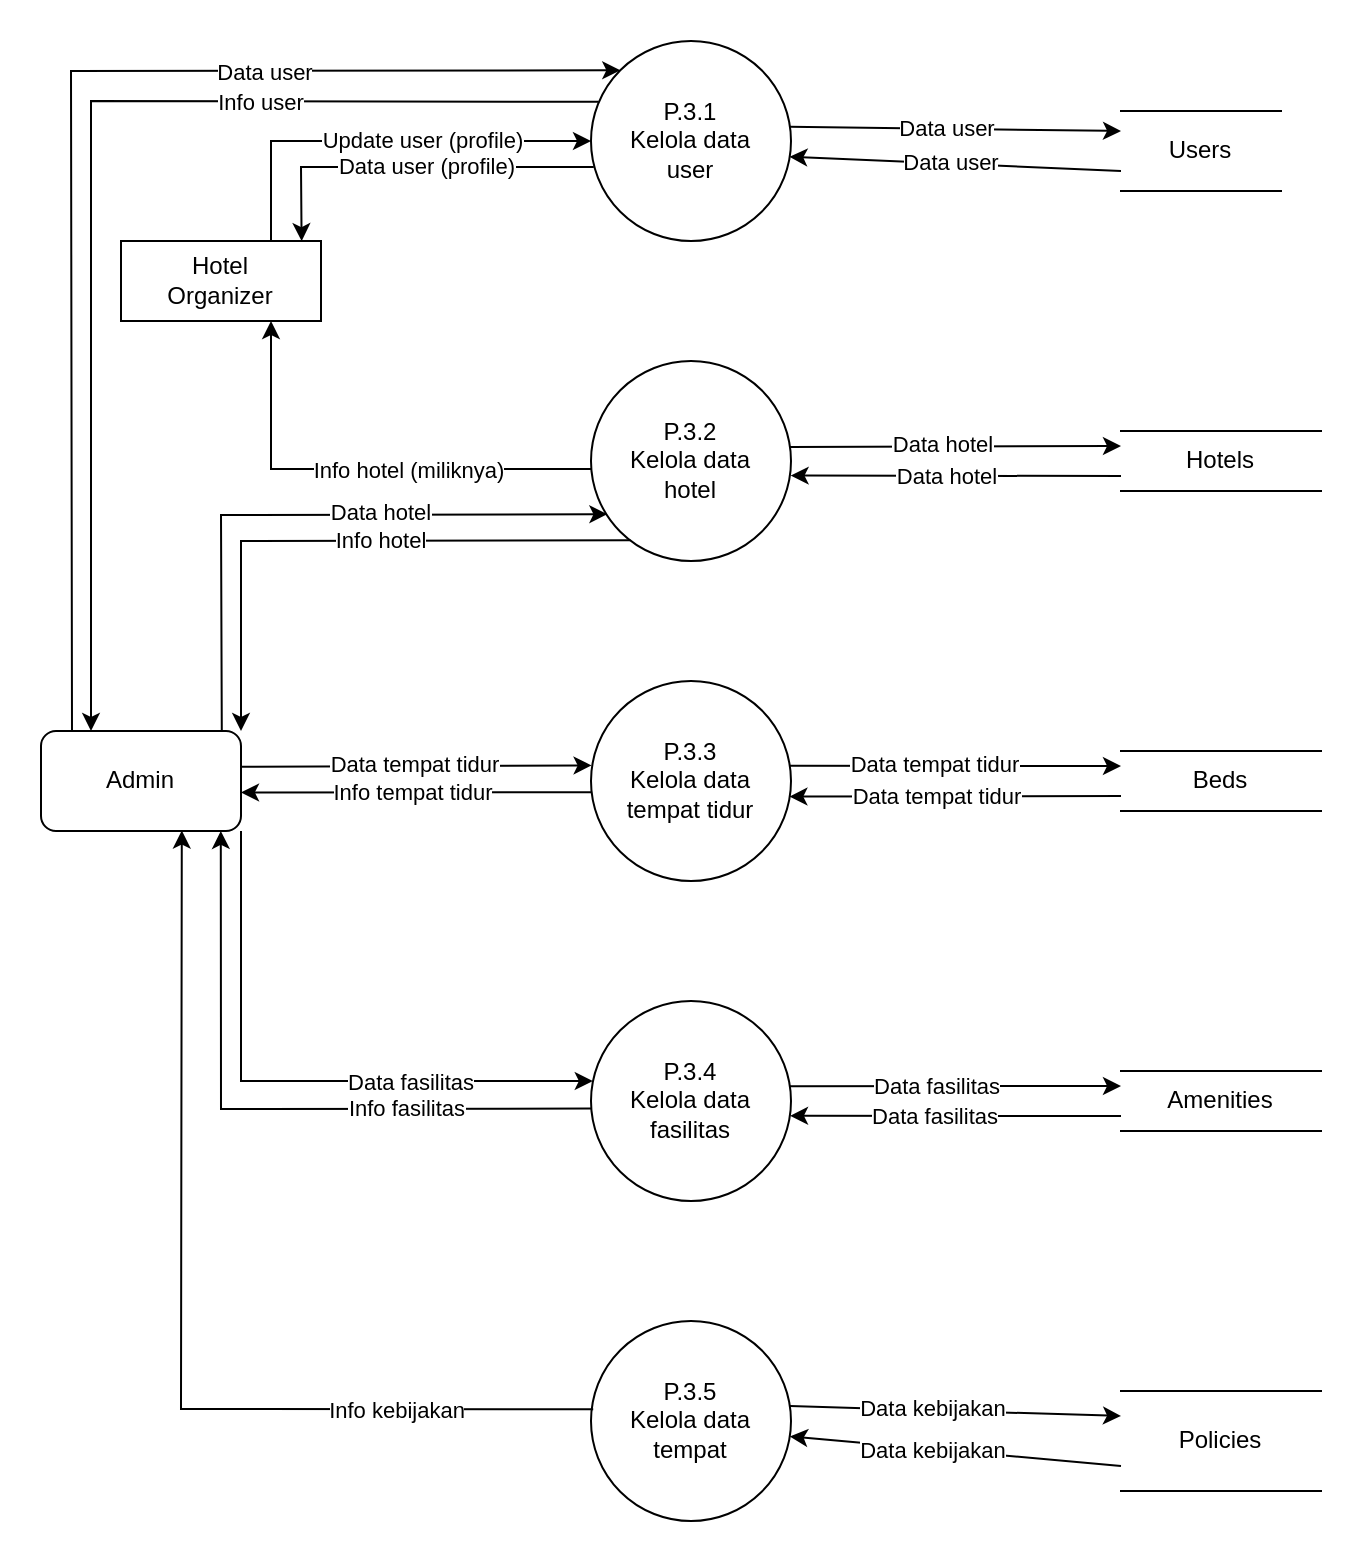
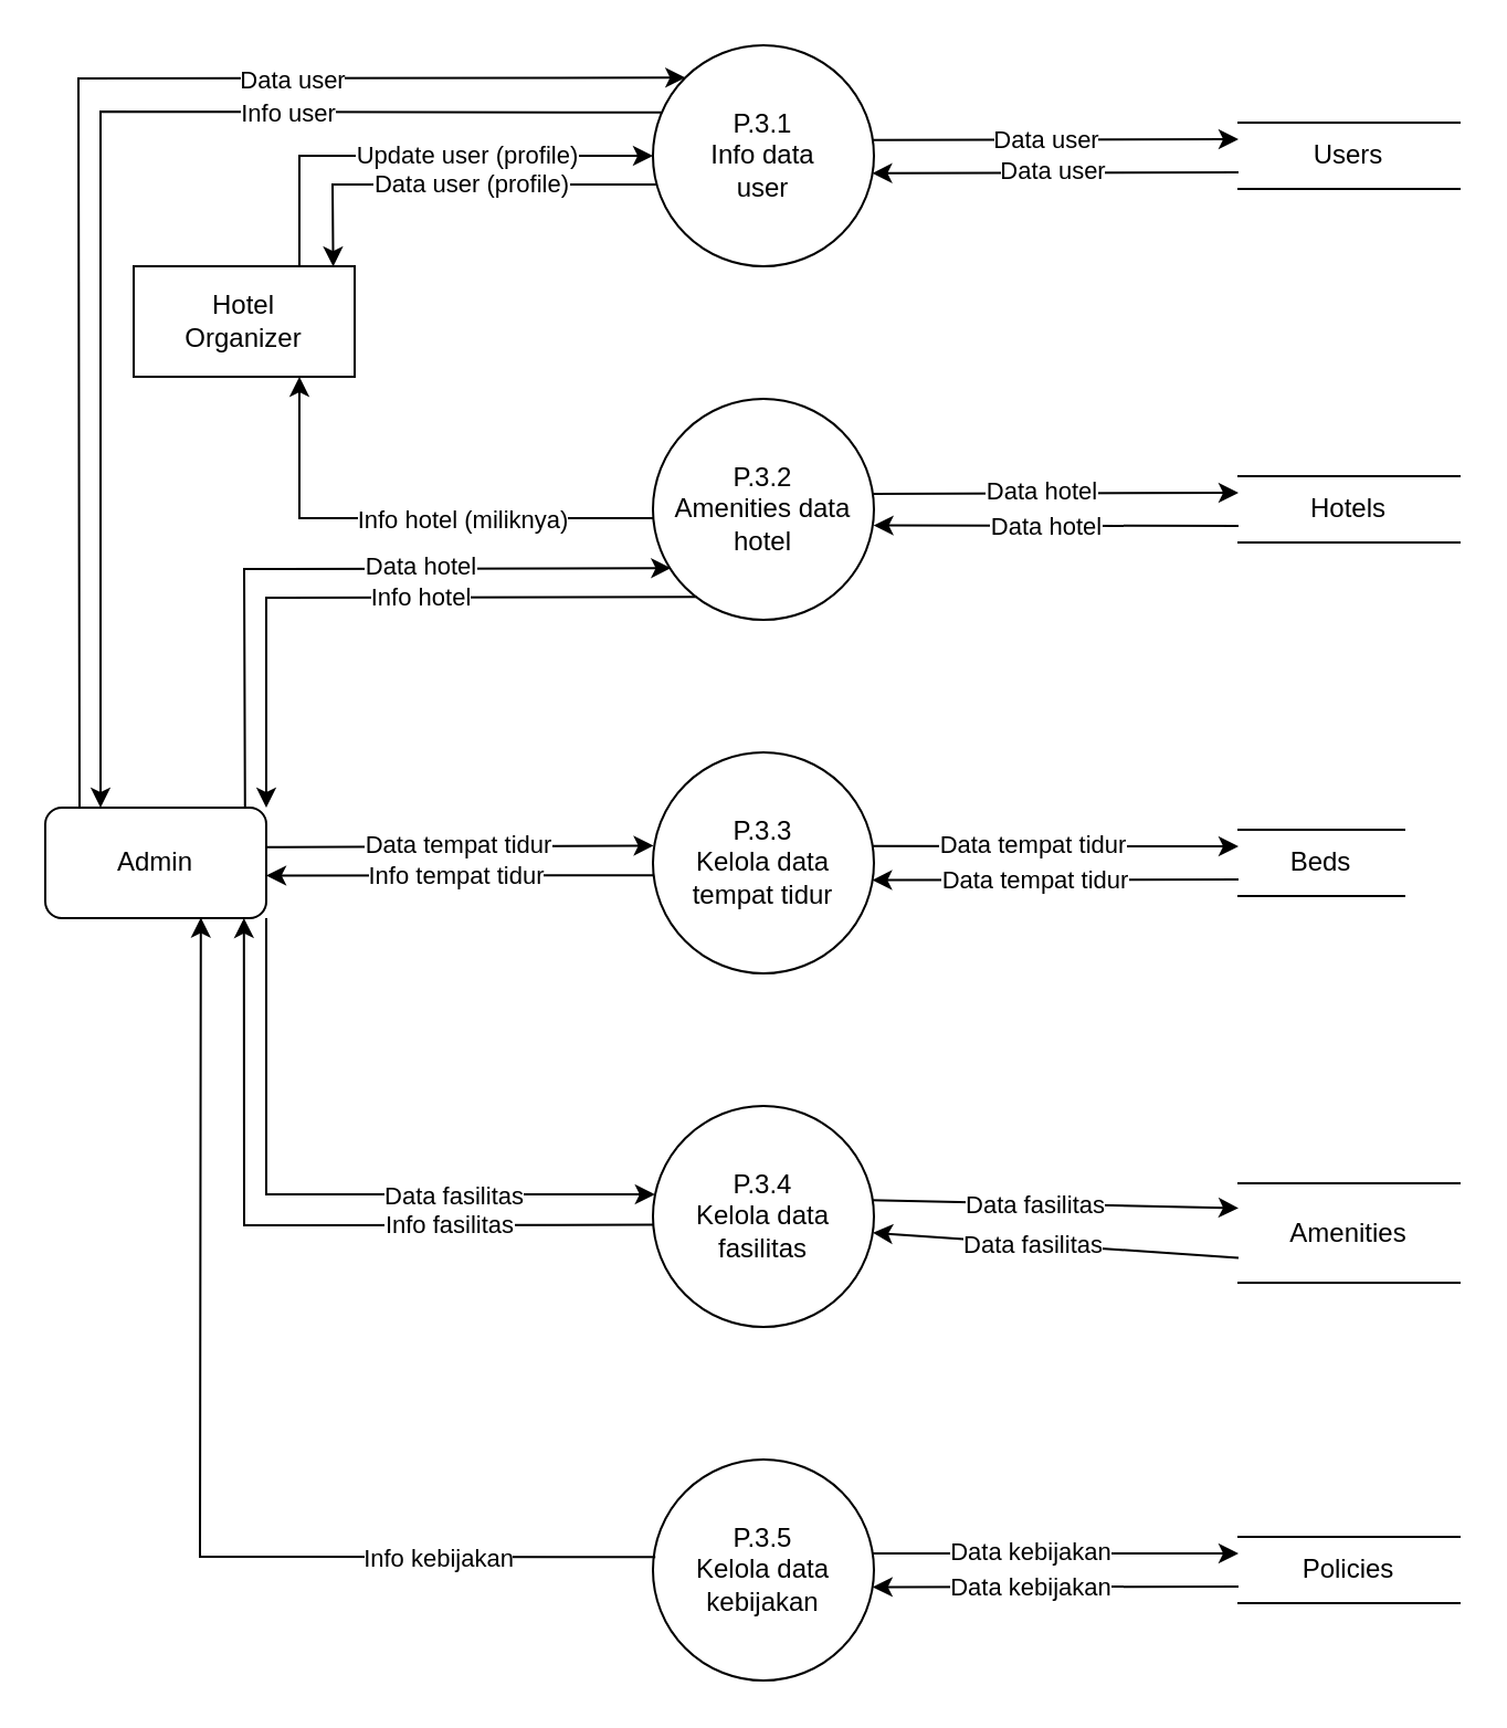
- <mxCell id="8" value="P.3.1&lt;div&gt;Kelola data&lt;/div&gt;&lt;div&gt;user&lt;/div&gt;" style="shape=ellipse;html=1;dashed=0;whiteSpace=wrap;perimeter=ellipsePerimeter;" parent="1" vertex="1"><mxGeometry x="295" y="20" width="100" height="100" as="geometry" /></mxCell>
+ <mxCell id="8" value="P.3.1&lt;div&gt;Info data&lt;/div&gt;&lt;div&gt;user&lt;/div&gt;" style="shape=ellipse;html=1;dashed=0;whiteSpace=wrap;perimeter=ellipsePerimeter;" parent="1" vertex="1"><mxGeometry x="295" y="20" width="100" height="100" as="geometry" /></mxCell>
- <mxCell id="13" value="Users" style="html=1;dashed=0;whiteSpace=wrap;shape=partialRectangle;right=0;left=0;" parent="1" vertex="1"><mxGeometry x="560" y="55" width="80" height="40" as="geometry" /></mxCell>
+ <mxCell id="13" value="Users" style="html=1;dashed=0;whiteSpace=wrap;shape=partialRectangle;right=0;left=0;" parent="1" vertex="1"><mxGeometry x="560" y="55" width="100" height="30" as="geometry" /></mxCell>
- <mxCell id="57" value="Hotel&lt;div&gt;Organizer&lt;/div&gt;" style="html=1;dashed=0;whiteSpace=wrap;" parent="1" vertex="1"><mxGeometry x="60" y="120" width="100" height="40" as="geometry" /></mxCell>
+ <mxCell id="57" value="Hotel&lt;div&gt;Organizer&lt;/div&gt;" style="html=1;dashed=0;whiteSpace=wrap;" parent="1" vertex="1"><mxGeometry x="60" y="120" width="100" height="50" as="geometry" /></mxCell>
- <mxCell id="9" value="P.3.2&lt;div&gt;Kelola data&lt;/div&gt;&lt;div&gt;hotel&lt;/div&gt;" style="shape=ellipse;html=1;dashed=0;whiteSpace=wrap;perimeter=ellipsePerimeter;" parent="1" vertex="1"><mxGeometry x="295" y="180" width="100" height="100" as="geometry" /></mxCell>
+ <mxCell id="9" value="P.3.2&lt;div&gt;Amenities data&lt;/div&gt;&lt;div&gt;hotel&lt;/div&gt;" style="shape=ellipse;html=1;dashed=0;whiteSpace=wrap;perimeter=ellipsePerimeter;" parent="1" vertex="1"><mxGeometry x="295" y="180" width="100" height="100" as="geometry" /></mxCell>
- <mxCell id="16" value="Beds" style="html=1;dashed=0;whiteSpace=wrap;shape=partialRectangle;right=0;left=0;" parent="1" vertex="1"><mxGeometry x="560" y="375" width="100" height="30" as="geometry" /></mxCell>
+ <mxCell id="16" value="Beds" style="html=1;dashed=0;whiteSpace=wrap;shape=partialRectangle;right=0;left=0;" parent="1" vertex="1"><mxGeometry x="560" y="375" width="75" height="30" as="geometry" /></mxCell>
- <mxCell id="15" value="Amenities" style="html=1;dashed=0;whiteSpace=wrap;shape=partialRectangle;right=0;left=0;" parent="1" vertex="1"><mxGeometry x="560" y="535" width="100" height="30" as="geometry" /></mxCell>
+ <mxCell id="15" value="Amenities" style="html=1;dashed=0;whiteSpace=wrap;shape=partialRectangle;right=0;left=0;" parent="1" vertex="1"><mxGeometry x="560" y="535" width="100" height="45" as="geometry" /></mxCell>
- <mxCell id="10" value="P.3.5&lt;div&gt;Kelola data&lt;/div&gt;&lt;div&gt;tempat&lt;/div&gt;" style="shape=ellipse;html=1;dashed=0;whiteSpace=wrap;perimeter=ellipsePerimeter;" parent="1" vertex="1"><mxGeometry x="295" y="660" width="100" height="100" as="geometry" /></mxCell>
+ <mxCell id="10" value="P.3.5&lt;div&gt;Kelola data&lt;/div&gt;&lt;div&gt;kebijakan&lt;/div&gt;" style="shape=ellipse;html=1;dashed=0;whiteSpace=wrap;perimeter=ellipsePerimeter;" parent="1" vertex="1"><mxGeometry x="295" y="660" width="100" height="100" as="geometry" /></mxCell>
- <mxCell id="14" value="Policies" style="html=1;dashed=0;whiteSpace=wrap;shape=partialRectangle;right=0;left=0;" parent="1" vertex="1"><mxGeometry x="560" y="695" width="100" height="50" as="geometry" /></mxCell>
+ <mxCell id="14" value="Policies" style="html=1;dashed=0;whiteSpace=wrap;shape=partialRectangle;right=0;left=0;" parent="1" vertex="1"><mxGeometry x="560" y="695" width="100" height="30" as="geometry" /></mxCell>
